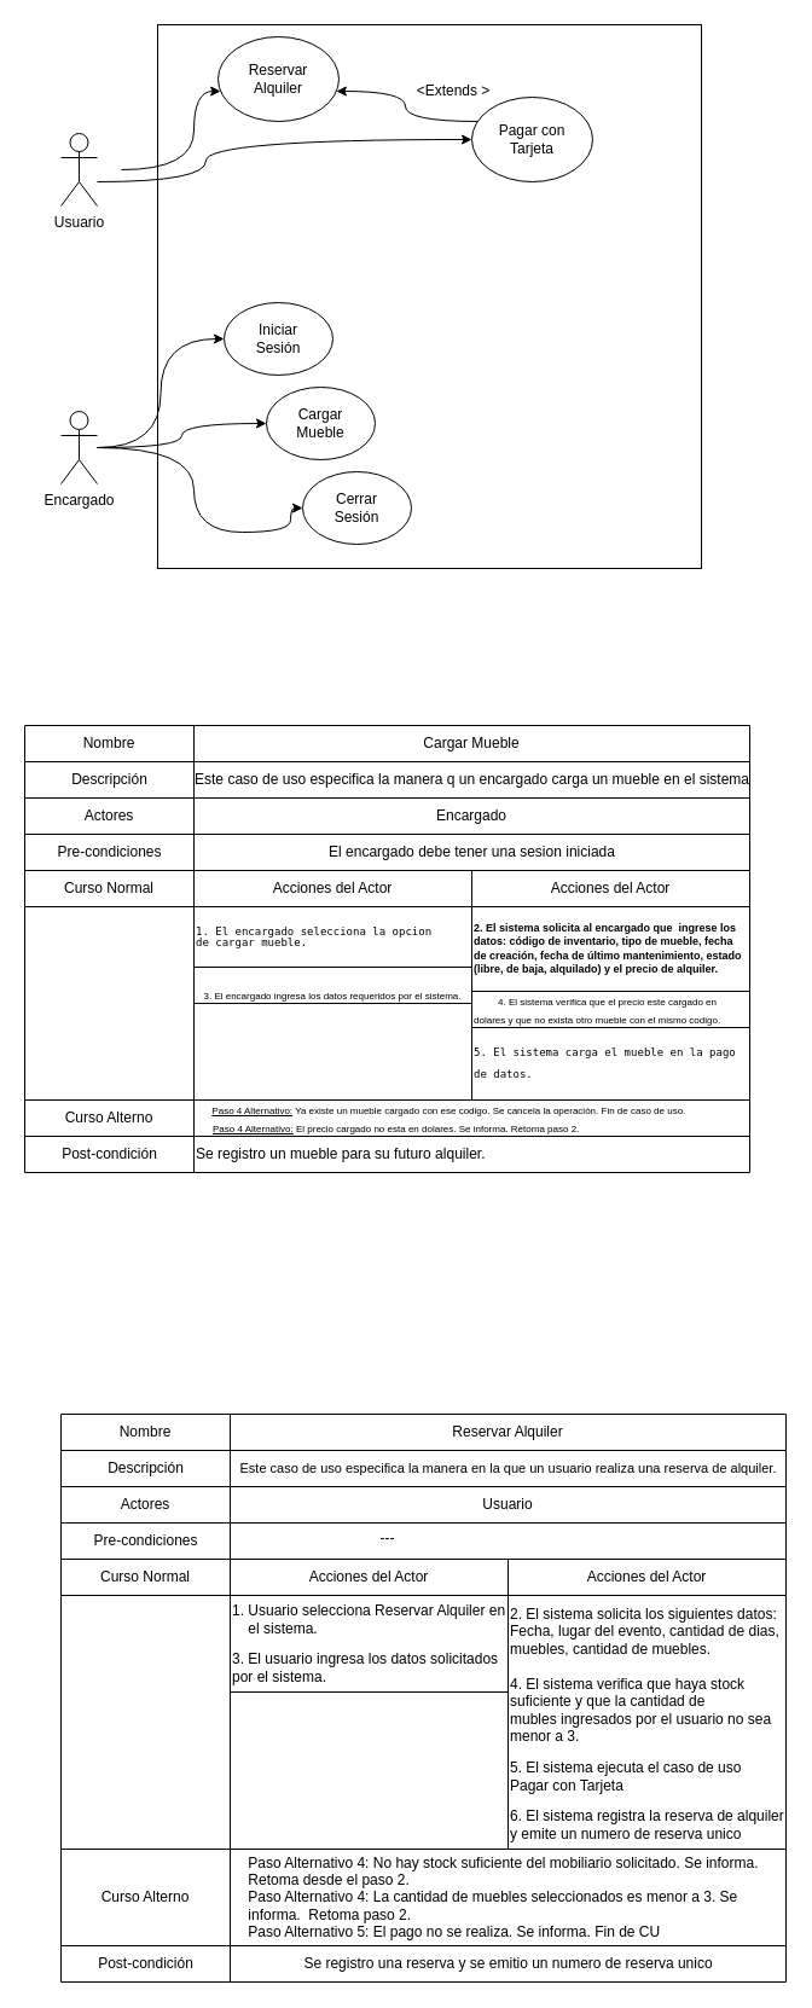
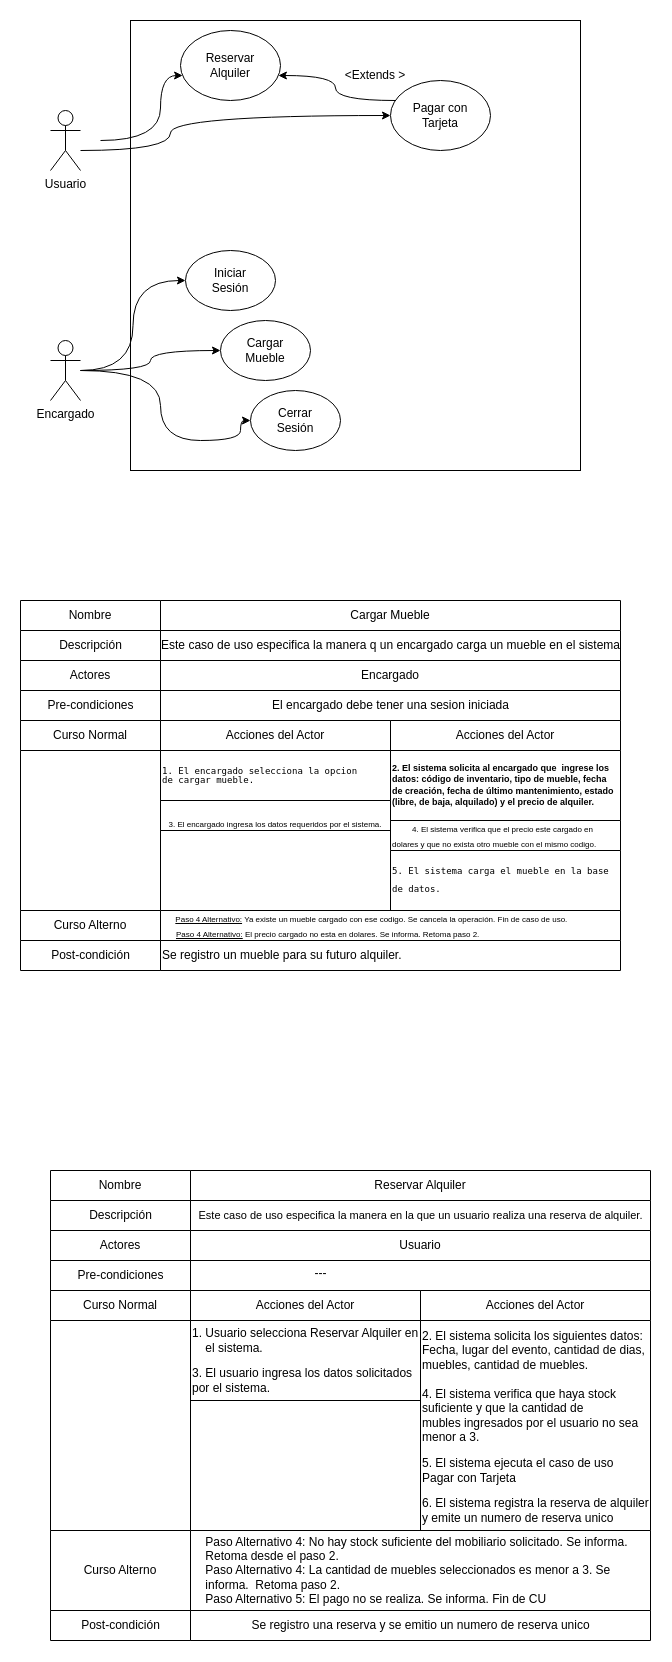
- <mxCell id="37" value="&lt;pre style=&quot;line-height: 100%; font-size: 9px;&quot;&gt;5. El sistema carga el mueble en la pago &lt;/pre&gt;&lt;pre style=&quot;line-height: 100%; font-size: 9px;&quot;&gt;de datos.&lt;/pre&gt;" style="text;html=1;align=left;verticalAlign=middle;resizable=0;points=[];autosize=1;strokeColor=none;fillColor=none;" vertex="1" parent="36"><mxGeometry y="30" width="230" height="60" as="geometry" /></mxCell>
+ <mxCell id="37" value="&lt;pre style=&quot;line-height: 100%; font-size: 9px;&quot;&gt;5. El sistema carga el mueble en la base &lt;/pre&gt;&lt;pre style=&quot;line-height: 100%; font-size: 9px;&quot;&gt;de datos.&lt;/pre&gt;" style="text;html=1;align=left;verticalAlign=middle;resizable=0;points=[];autosize=1;strokeColor=none;fillColor=none;" vertex="1" parent="36"><mxGeometry y="30" width="230" height="60" as="geometry" /></mxCell>
